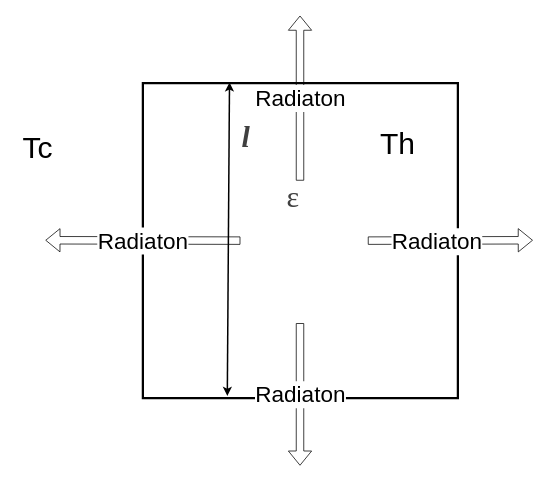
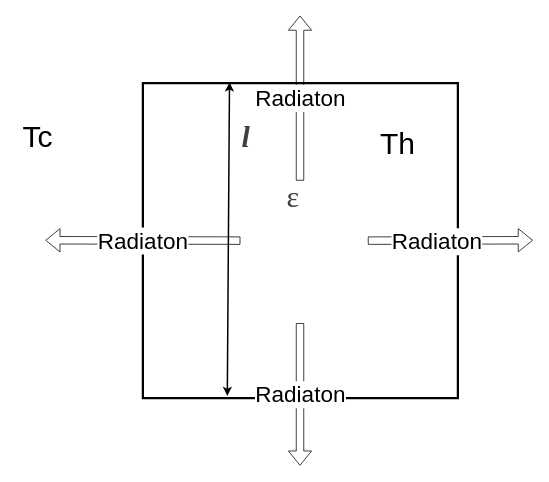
- <mxCell id="9" value="&lt;font style=&quot;font-size: 40px;&quot;&gt;Tc&lt;/font&gt;" style="text;html=1;align=center;verticalAlign=middle;whiteSpace=wrap;rounded=0;" vertex="1" parent="1"><mxGeometry x="20" y="180" width="60" height="30" as="geometry" /></mxCell>
+ <mxCell id="9" value="&lt;font style=&quot;font-size: 40px;&quot;&gt;Tc&lt;/font&gt;" style="text;html=1;align=center;verticalAlign=middle;whiteSpace=wrap;rounded=0;" vertex="1" parent="1"><mxGeometry x="20" y="165" width="60" height="30" as="geometry" /></mxCell>
